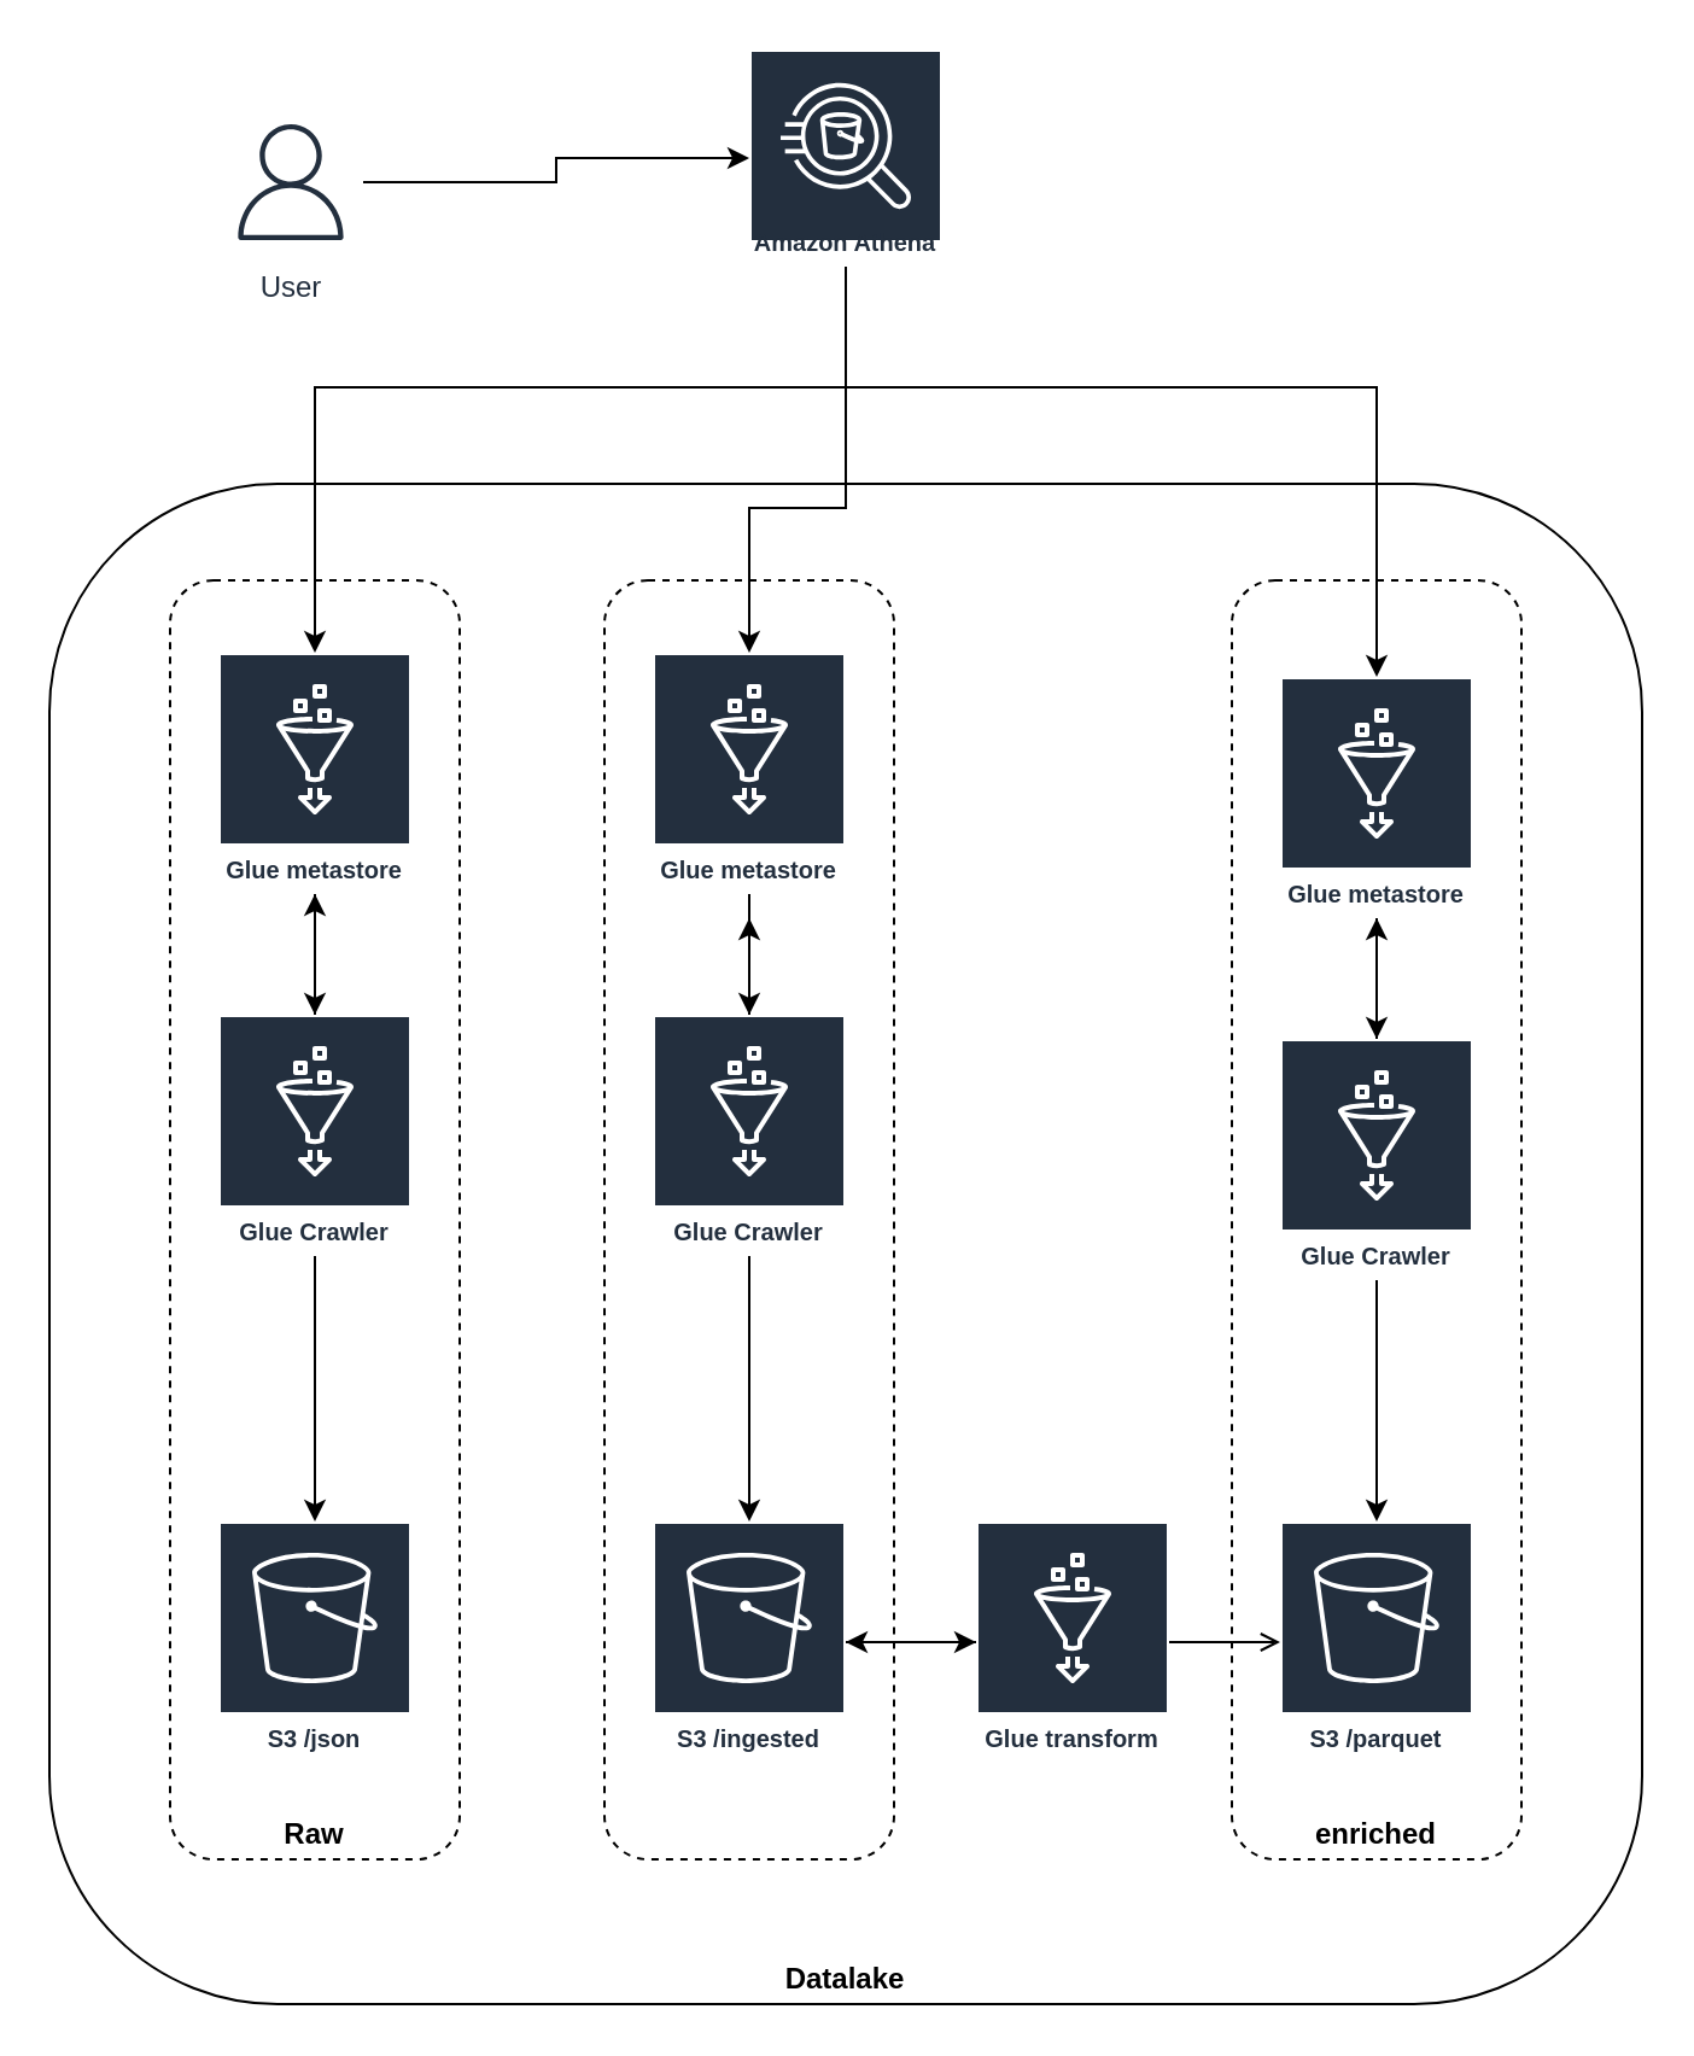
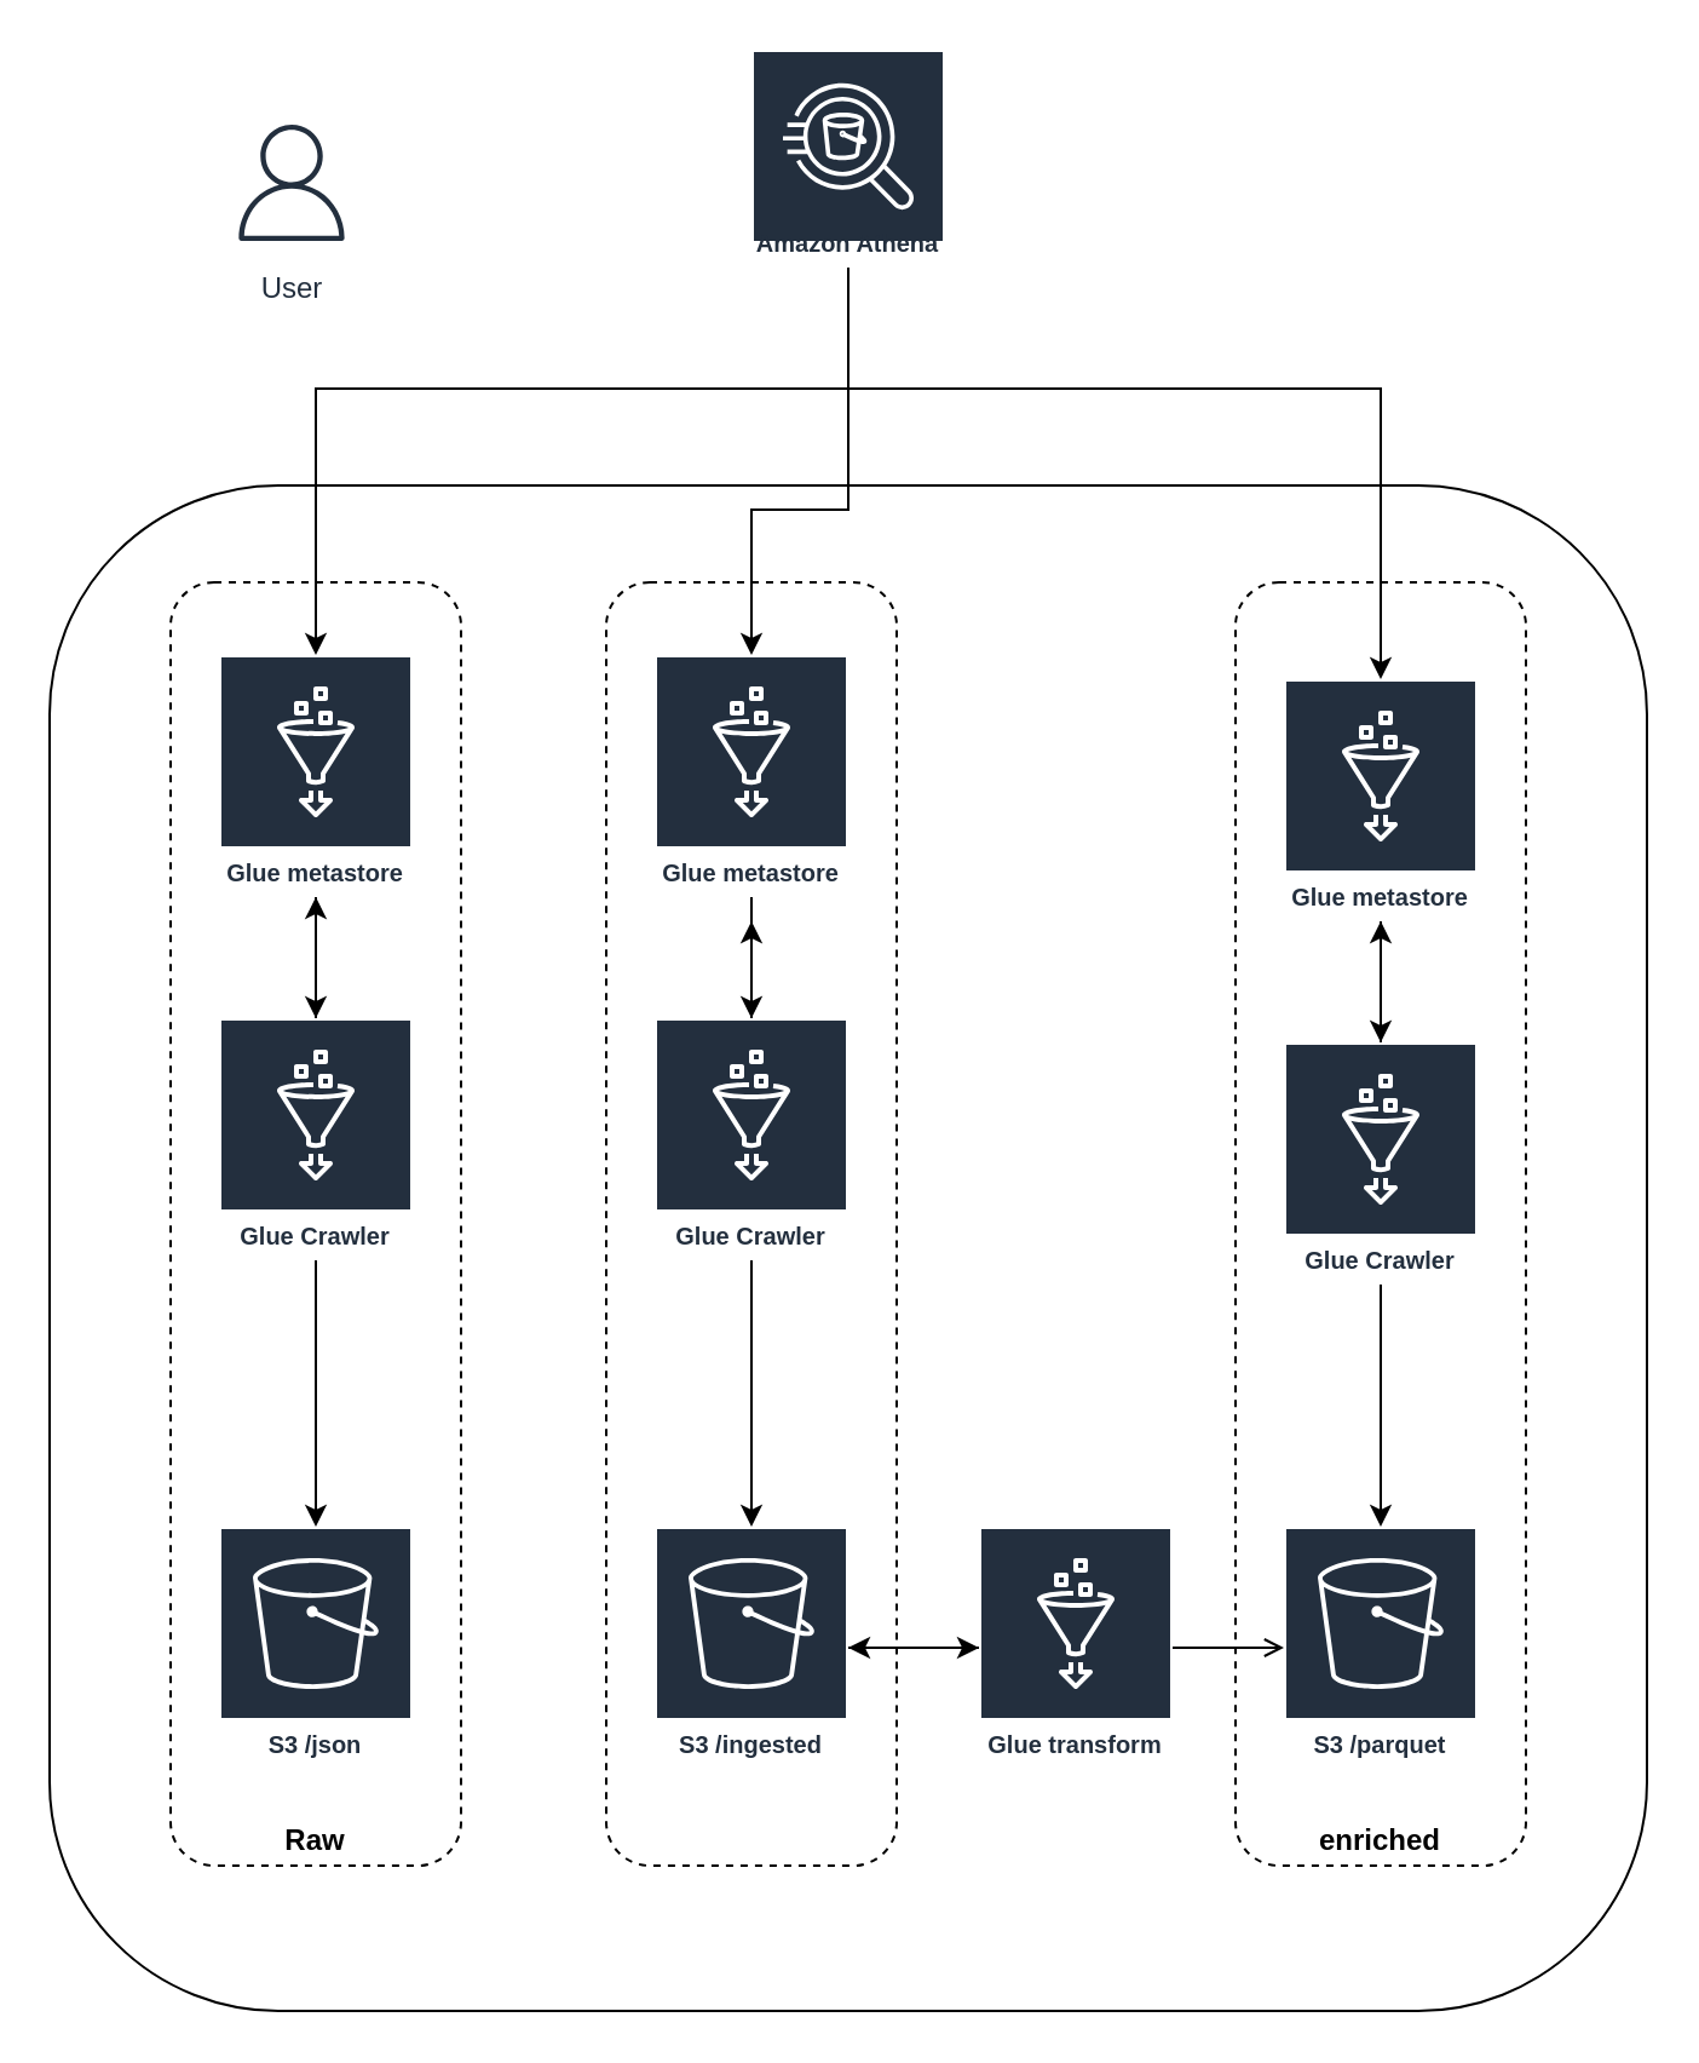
- <mxCell id="35" style="edgeStyle=orthogonalEdgeStyle;rounded=0;orthogonalLoop=1;jettySize=auto;html=1;" edge="1" parent="1" source="36" target="22"><mxGeometry relative="1" as="geometry" /></mxCell>
- <mxCell id="32" value="&lt;b&gt;Datalake&lt;/b&gt;" style="text;html=1;strokeColor=none;fillColor=none;align=center;verticalAlign=middle;whiteSpace=wrap;rounded=0;" vertex="1" parent="1"><mxGeometry x="330" y="810" width="40" height="20" as="geometry" /></mxCell>
